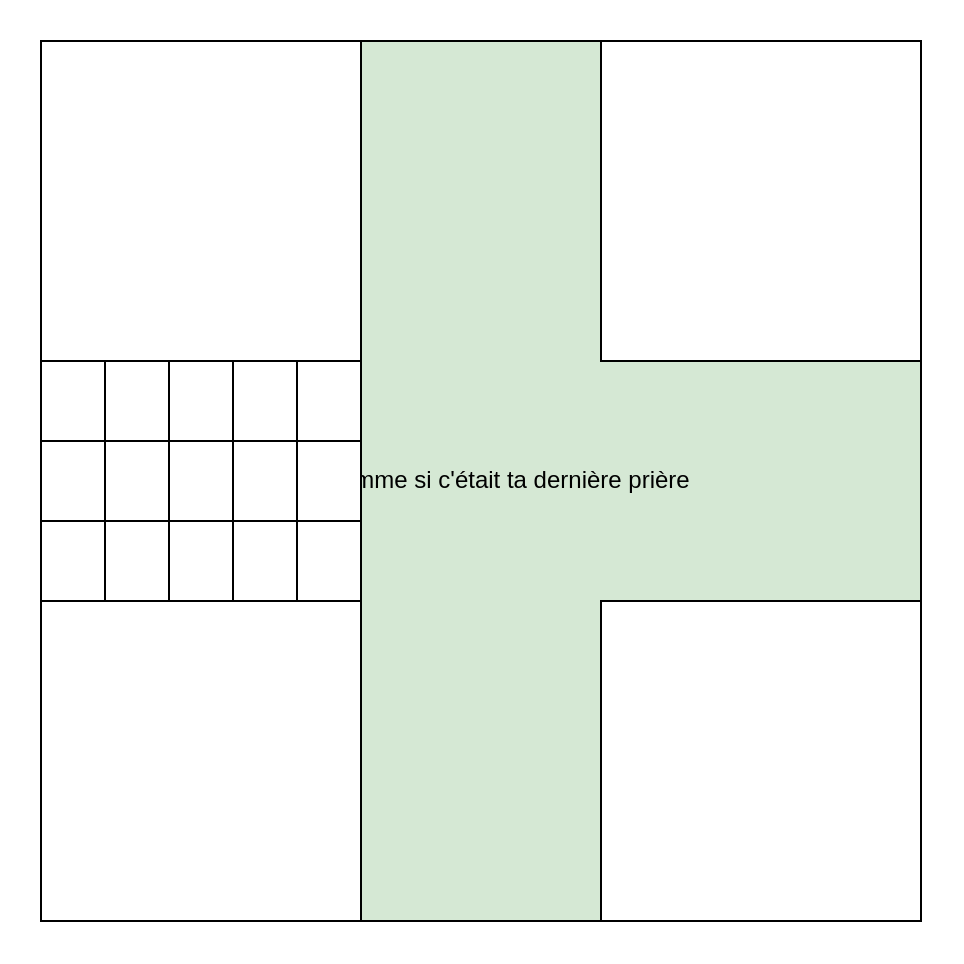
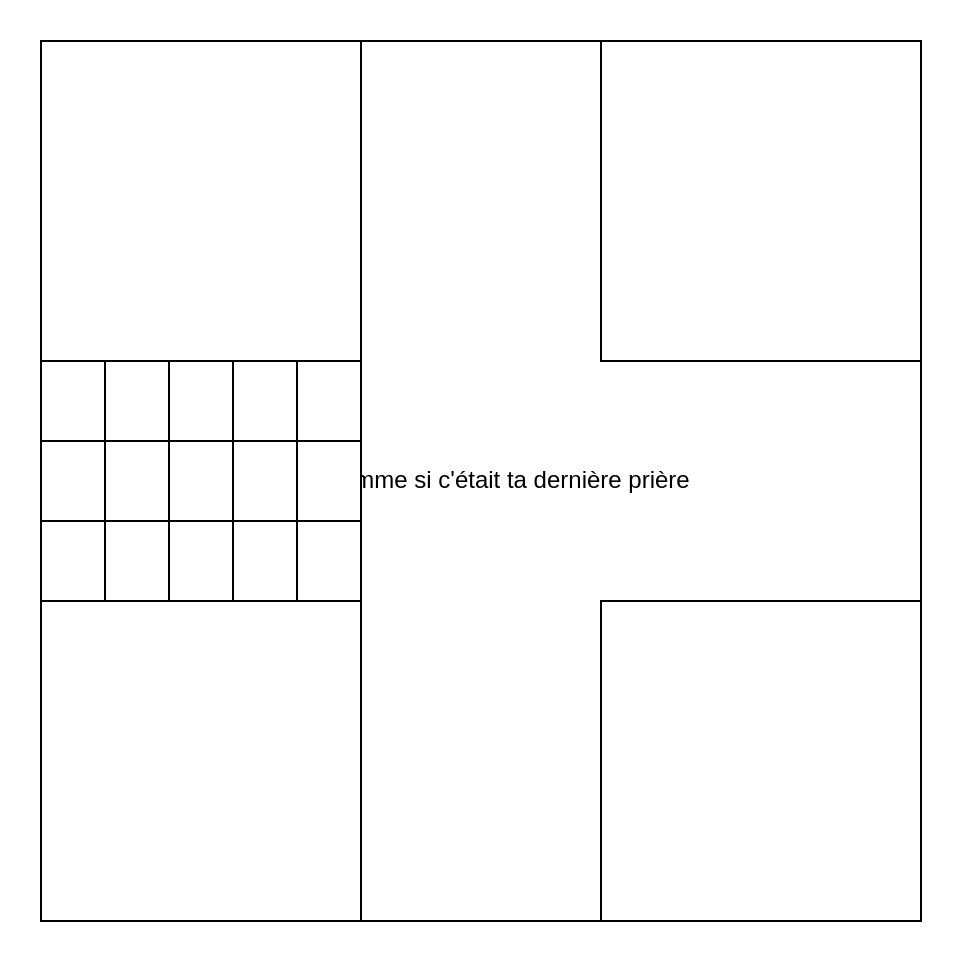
- <mxCell id="2" value="pries comme si c'était ta dernière prière" style="whiteSpace=wrap;html=1;aspect=fixed;rounded=0;glass=0;shadow=0;sketch=0;fillColor=#d5e8d4;" vertex="1" parent="1"><mxGeometry x="20" y="20" width="440" height="440" as="geometry" /></mxCell>
+ <mxCell id="2" value="pries comme si c'était ta dernière prière" style="whiteSpace=wrap;html=1;aspect=fixed;rounded=0;glass=0;shadow=0;sketch=0;" vertex="1" parent="1"><mxGeometry x="20" y="20" width="440" height="440" as="geometry" /></mxCell>
